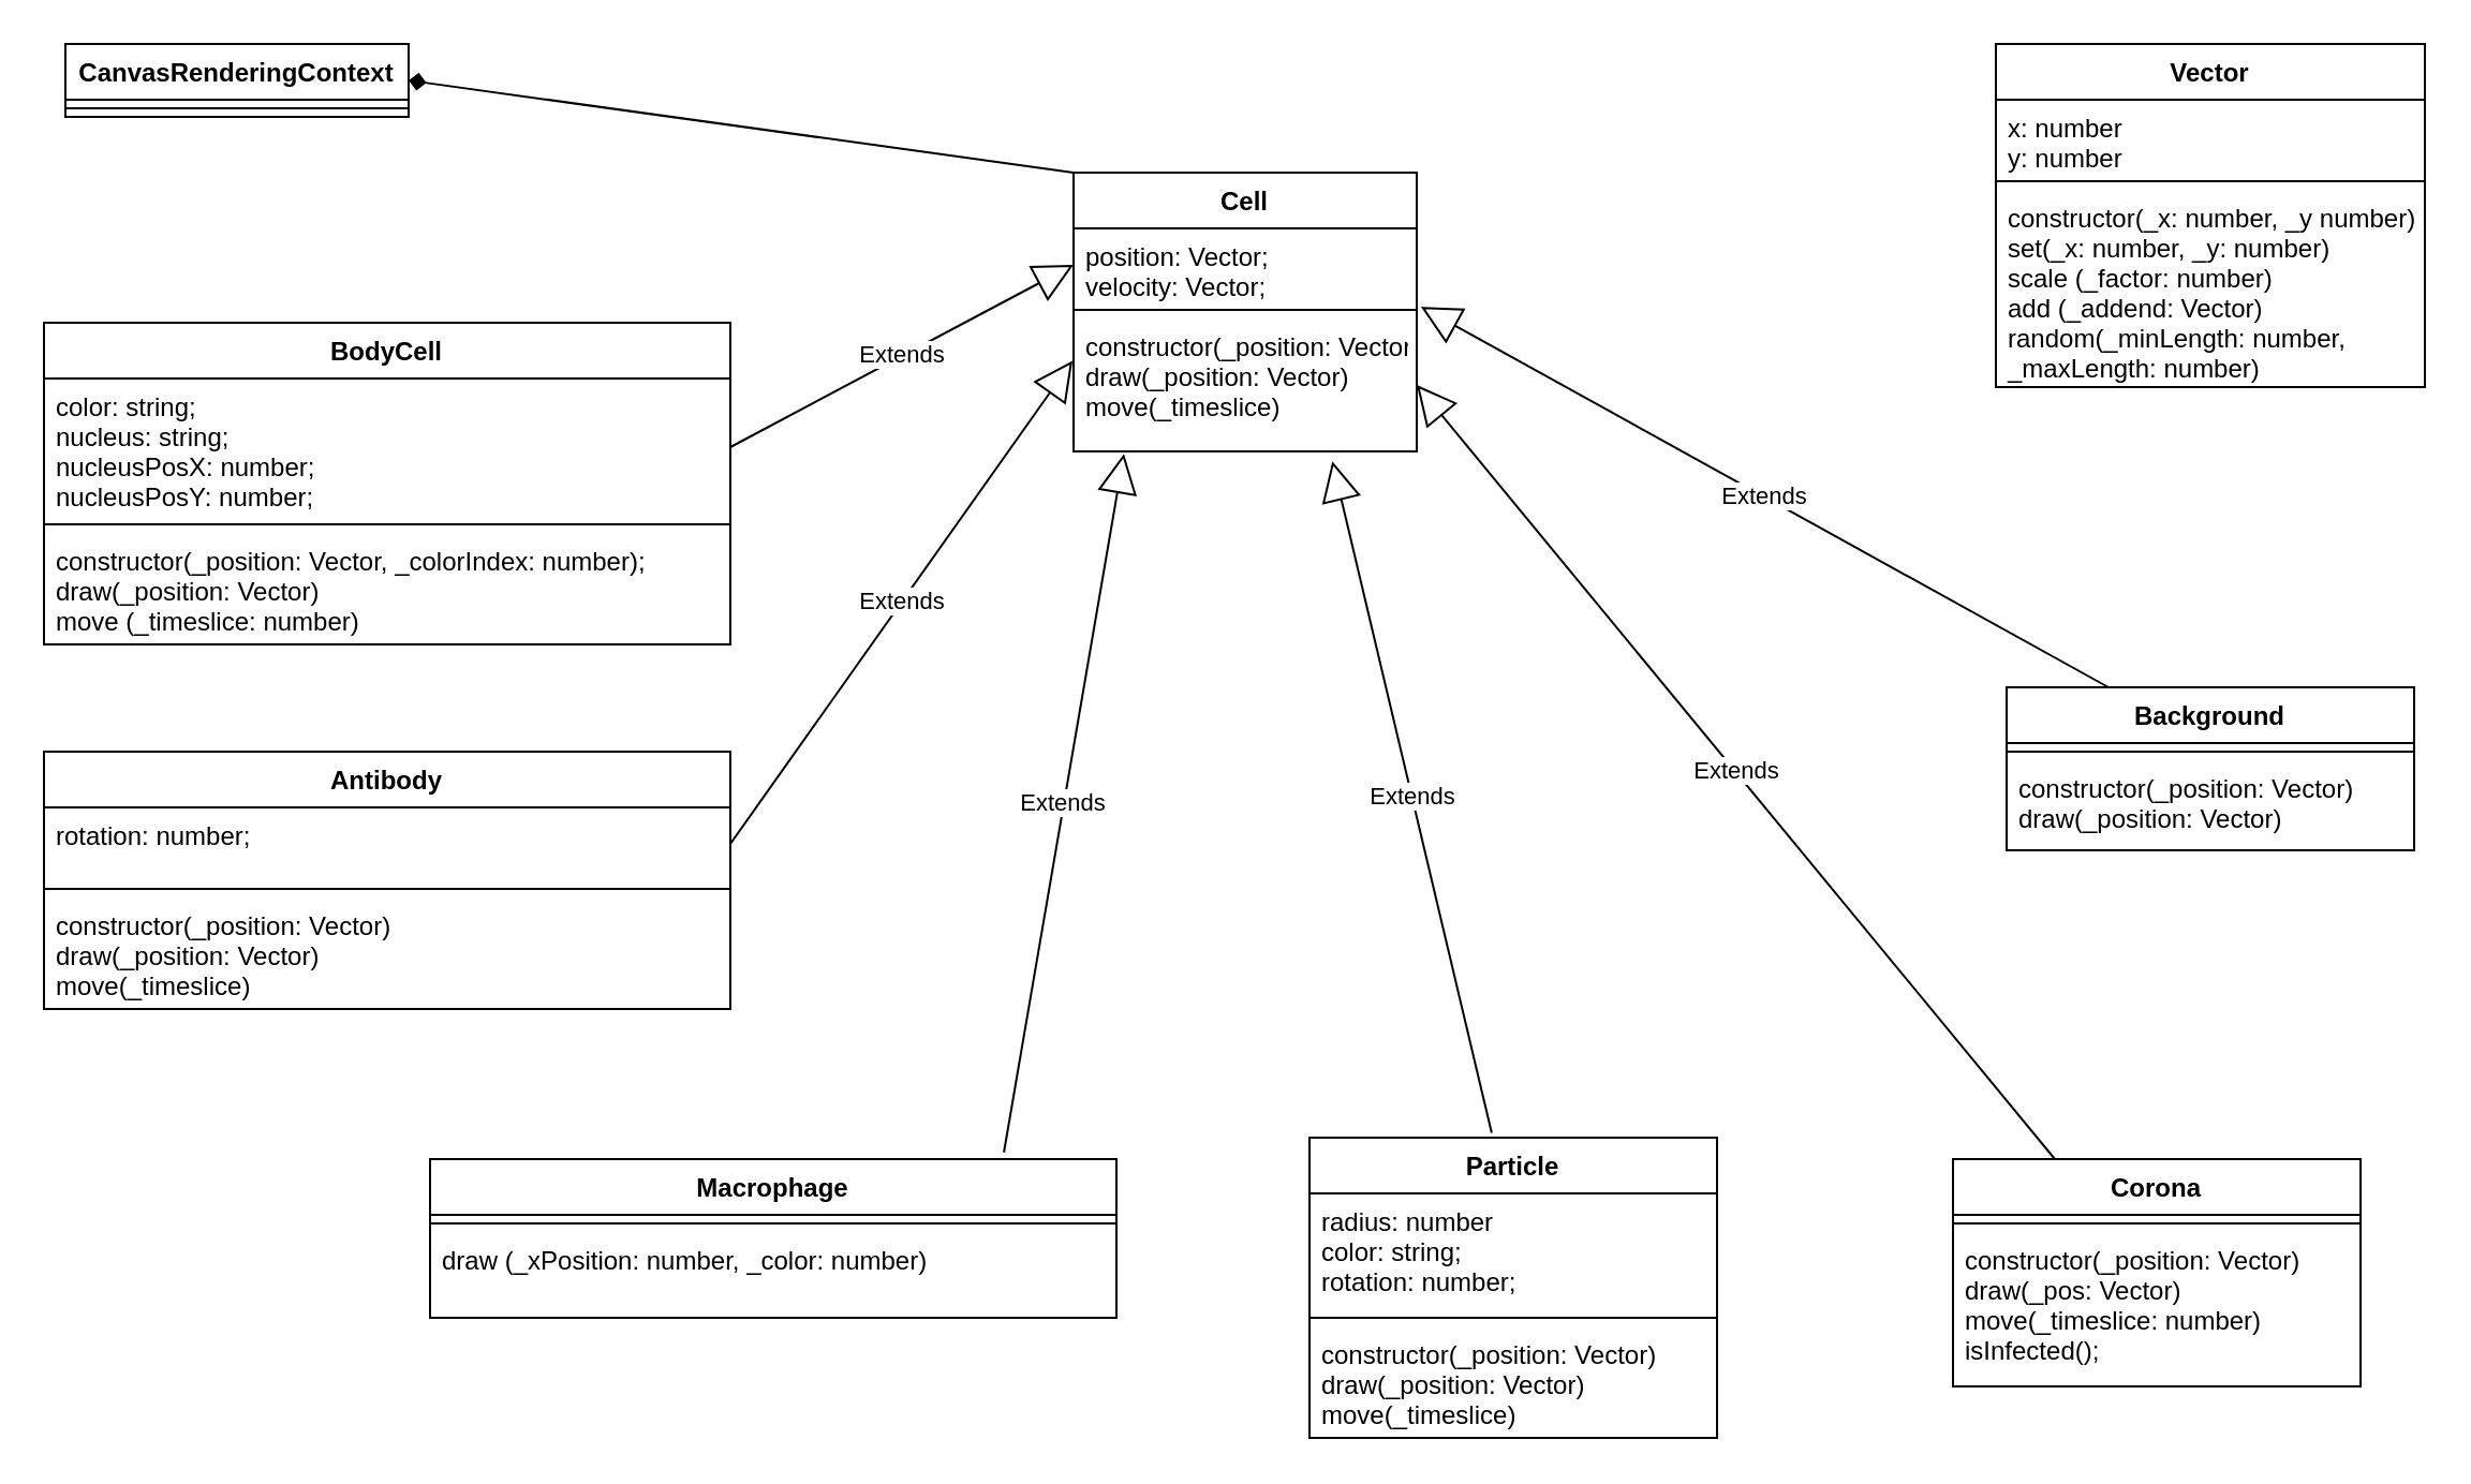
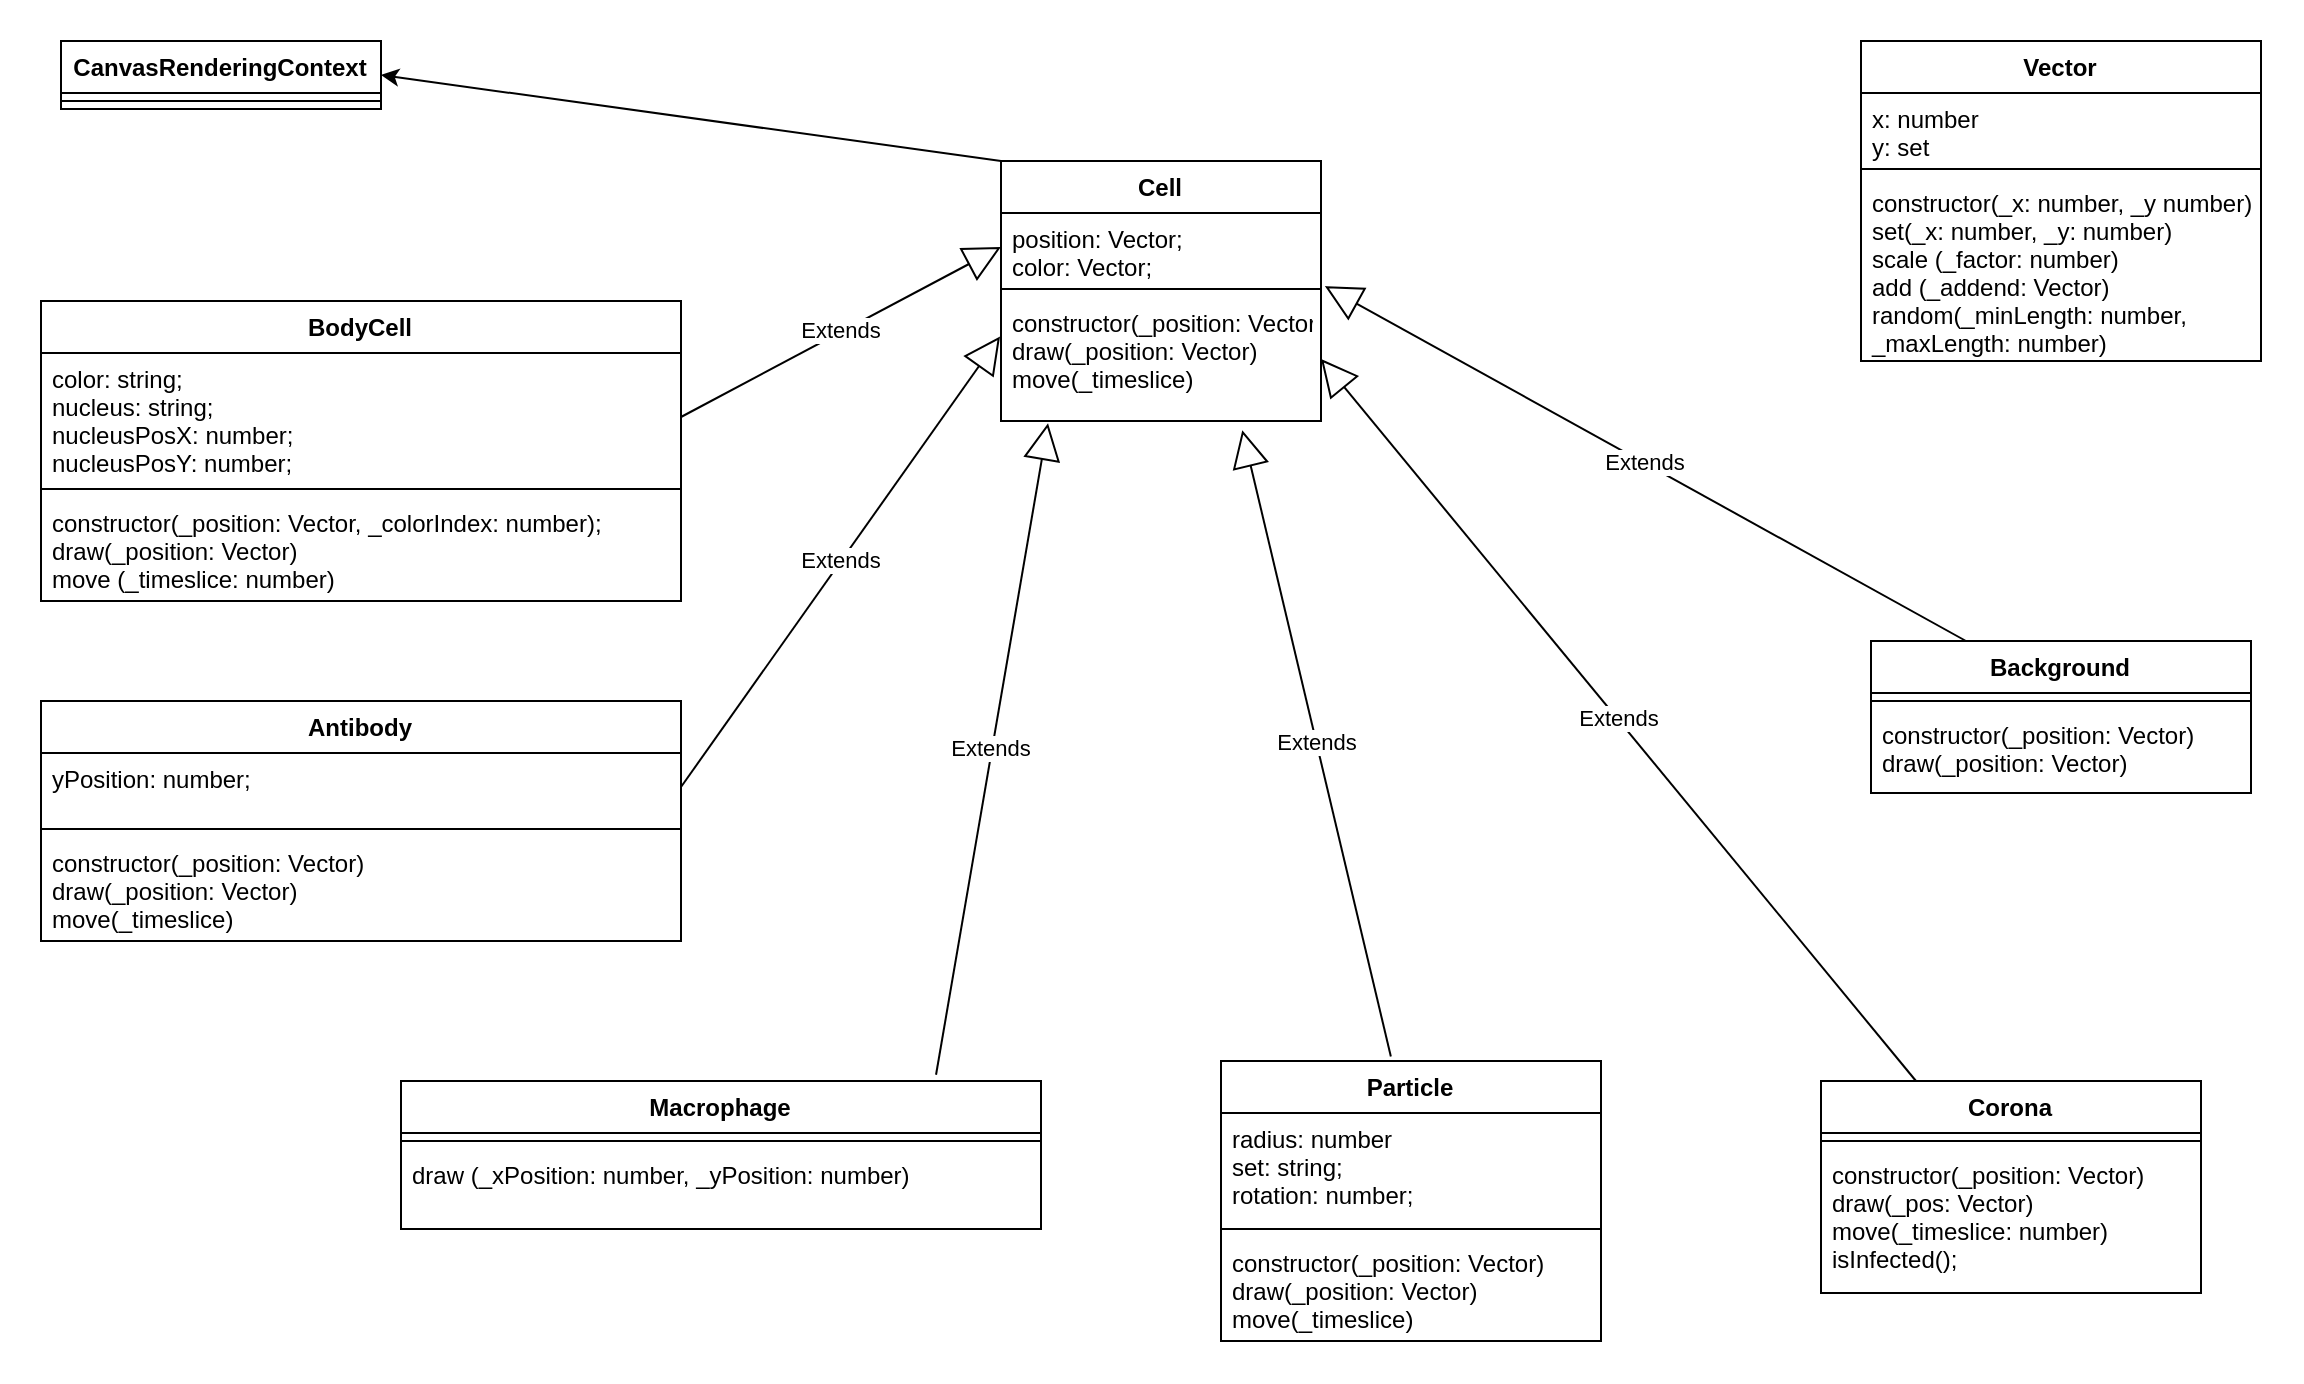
- <mxCell id="39" value="" style="endArrow=diamond;html=1;exitX=0;exitY=0;exitDx=0;exitDy=0;entryX=1;entryY=0.5;entryDx=0;entryDy=0;" edge="1" parent="1" source="29" target="2"><mxGeometry width="50" height="50" relative="1" as="geometry"><mxPoint x="340" y="110" as="sourcePoint" /><mxPoint x="390" y="60" as="targetPoint" /></mxGeometry></mxCell>
+ <mxCell id="39" value="" style="endArrow=classic;html=1;exitX=0;exitY=0;exitDx=0;exitDy=0;entryX=1;entryY=0.5;entryDx=0;entryDy=0;" edge="1" parent="1" source="29" target="2"><mxGeometry width="50" height="50" relative="1" as="geometry"><mxPoint x="340" y="110" as="sourcePoint" /><mxPoint x="390" y="60" as="targetPoint" /></mxGeometry></mxCell>
- <mxCell id="5" value="x: number&#10;y: number" style="text;strokeColor=none;fillColor=none;align=left;verticalAlign=top;spacingLeft=4;spacingRight=4;overflow=hidden;rotatable=0;points=[[0,0.5],[1,0.5]];portConstraint=eastwest;" vertex="1" parent="4"><mxGeometry y="26" width="200" height="34" as="geometry" /></mxCell>
+ <mxCell id="5" value="x: number&#10;y: set" style="text;strokeColor=none;fillColor=none;align=left;verticalAlign=top;spacingLeft=4;spacingRight=4;overflow=hidden;rotatable=0;points=[[0,0.5],[1,0.5]];portConstraint=eastwest;" vertex="1" parent="4"><mxGeometry y="26" width="200" height="34" as="geometry" /></mxCell>
- <mxCell id="30" value="position: Vector; &#10;velocity: Vector; " style="text;strokeColor=none;fillColor=none;align=left;verticalAlign=top;spacingLeft=4;spacingRight=4;overflow=hidden;rotatable=0;points=[[0,0.5],[1,0.5]];portConstraint=eastwest;" vertex="1" parent="29"><mxGeometry y="26" width="160" height="34" as="geometry" /></mxCell>
+ <mxCell id="30" value="position: Vector; &#10;color: Vector; " style="text;strokeColor=none;fillColor=none;align=left;verticalAlign=top;spacingLeft=4;spacingRight=4;overflow=hidden;rotatable=0;points=[[0,0.5],[1,0.5]];portConstraint=eastwest;" vertex="1" parent="29"><mxGeometry y="26" width="160" height="34" as="geometry" /></mxCell>
- <mxCell id="22" value="rotation: number;" style="text;strokeColor=none;fillColor=none;align=left;verticalAlign=top;spacingLeft=4;spacingRight=4;overflow=hidden;rotatable=0;points=[[0,0.5],[1,0.5]];portConstraint=eastwest;" vertex="1" parent="21"><mxGeometry y="26" width="320" height="34" as="geometry" /></mxCell>
+ <mxCell id="22" value="yPosition: number;" style="text;strokeColor=none;fillColor=none;align=left;verticalAlign=top;spacingLeft=4;spacingRight=4;overflow=hidden;rotatable=0;points=[[0,0.5],[1,0.5]];portConstraint=eastwest;" vertex="1" parent="21"><mxGeometry y="26" width="320" height="34" as="geometry" /></mxCell>
- <mxCell id="15" value="radius: number&#10;color: string; &#10;rotation: number;" style="text;strokeColor=none;fillColor=none;align=left;verticalAlign=top;spacingLeft=4;spacingRight=4;overflow=hidden;rotatable=0;points=[[0,0.5],[1,0.5]];portConstraint=eastwest;" vertex="1" parent="14"><mxGeometry y="26" width="190" height="54" as="geometry" /></mxCell>
+ <mxCell id="15" value="radius: number&#10;set: string; &#10;rotation: number;" style="text;strokeColor=none;fillColor=none;align=left;verticalAlign=top;spacingLeft=4;spacingRight=4;overflow=hidden;rotatable=0;points=[[0,0.5],[1,0.5]];portConstraint=eastwest;" vertex="1" parent="14"><mxGeometry y="26" width="190" height="54" as="geometry" /></mxCell>
- <mxCell id="20" value="draw (_xPosition: number, _color: number)" style="text;strokeColor=none;fillColor=none;align=left;verticalAlign=top;spacingLeft=4;spacingRight=4;overflow=hidden;rotatable=0;points=[[0,0.5],[1,0.5]];portConstraint=eastwest;" vertex="1" parent="18"><mxGeometry y="34" width="320" height="40" as="geometry" /></mxCell>
+ <mxCell id="20" value="draw (_xPosition: number, _yPosition: number)" style="text;strokeColor=none;fillColor=none;align=left;verticalAlign=top;spacingLeft=4;spacingRight=4;overflow=hidden;rotatable=0;points=[[0,0.5],[1,0.5]];portConstraint=eastwest;" vertex="1" parent="18"><mxGeometry y="34" width="320" height="40" as="geometry" /></mxCell>
